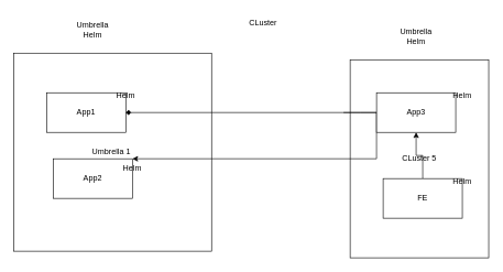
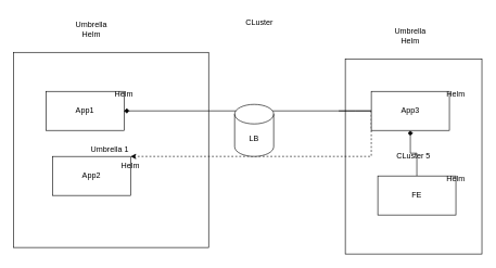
+ <mxCell id="19" value="LB" style="shape=cylinder3;whiteSpace=wrap;html=1;boundedLbl=1;backgroundOutline=1;size=15;" vertex="1" parent="1"><mxGeometry x="360" y="160" width="60" height="80" as="geometry" /></mxCell>
- <mxCell id="7" style="edgeStyle=orthogonalEdgeStyle;rounded=0;orthogonalLoop=1;jettySize=auto;html=1;" edge="1" parent="1" source="10" target="9"><mxGeometry relative="1" as="geometry" /></mxCell>
+ <mxCell id="7" style="edgeStyle=orthogonalEdgeStyle;rounded=0;orthogonalLoop=1;jettySize=auto;html=1;endArrow=diamond;" edge="1" parent="1" source="10" target="9"><mxGeometry relative="1" as="geometry" /></mxCell>
- <mxCell id="8" style="edgeStyle=orthogonalEdgeStyle;rounded=0;orthogonalLoop=1;jettySize=auto;html=1;exitX=0;exitY=0.5;exitDx=0;exitDy=0;startArrow=none;" edge="1" parent="1" source="9" target="5"><mxGeometry relative="1" as="geometry"><Array as="points"><mxPoint x="570" y="240" /></Array></mxGeometry></mxCell>
+ <mxCell id="8" style="edgeStyle=orthogonalEdgeStyle;rounded=0;orthogonalLoop=1;jettySize=auto;html=1;exitX=0;exitY=0.5;exitDx=0;exitDy=0;startArrow=none;dashed=1;" edge="1" parent="1" source="9" target="5"><mxGeometry relative="1" as="geometry"><Array as="points"><mxPoint x="570" y="240" /></Array></mxGeometry></mxCell>
